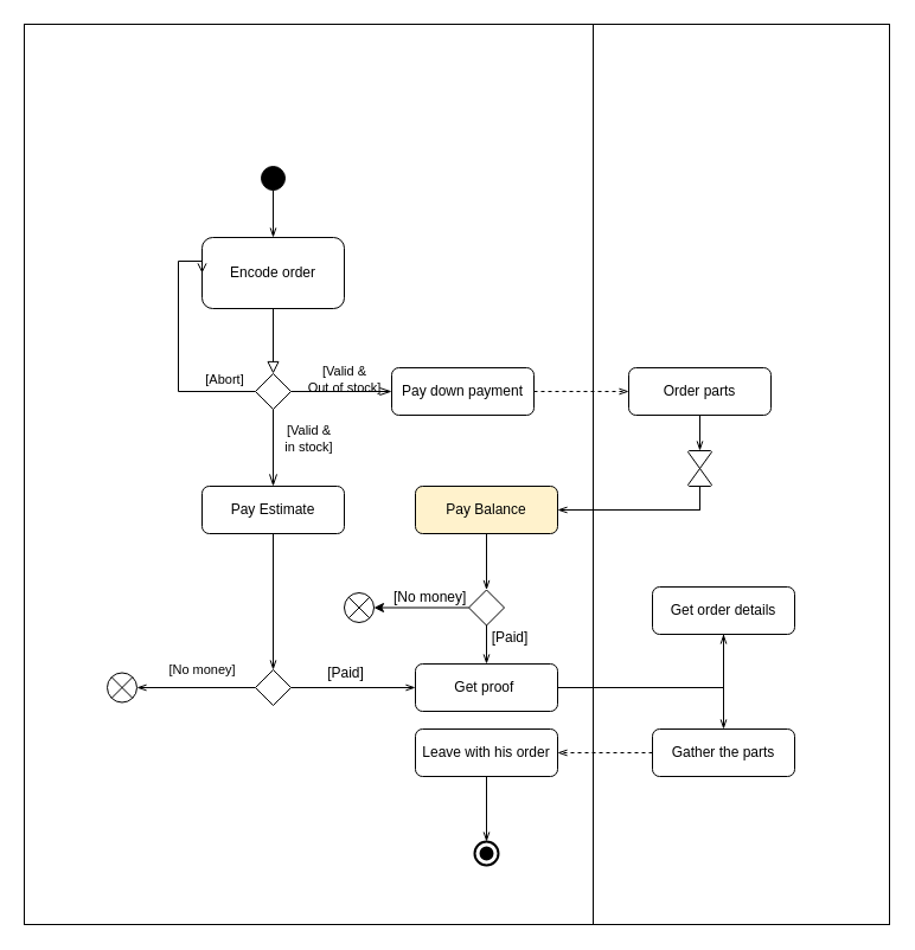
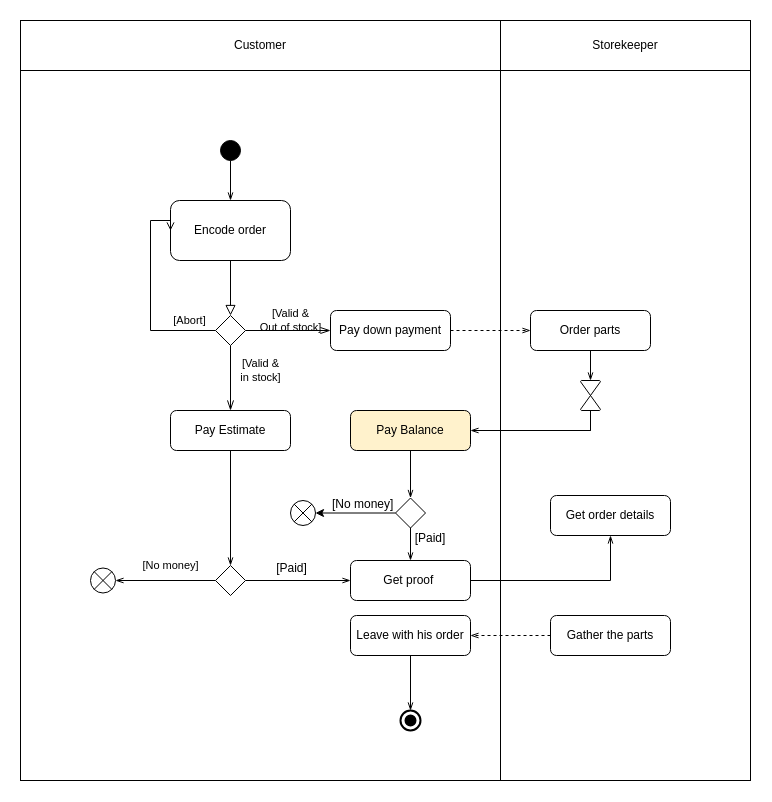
+ <mxCell id="39" value="Customer" style="rounded=0;whiteSpace=wrap;html=1;shadow=0;fillColor=#ffffff;gradientColor=none;" parent="1" vertex="1"><mxGeometry x="20" y="20" width="480" height="50" as="geometry" /></mxCell>
+ <mxCell id="40" value="Storekeeper" style="rounded=0;whiteSpace=wrap;html=1;shadow=0;fillColor=#ffffff;gradientColor=none;" parent="1" vertex="1"><mxGeometry x="500" y="20" width="250" height="50" as="geometry" /></mxCell>
- <mxCell id="25" value="" style="edgeStyle=orthogonalEdgeStyle;rounded=0;orthogonalLoop=1;jettySize=auto;html=1;endArrow=openThin;endFill=0;" parent="1" source="26" target="28" edge="1"><mxGeometry relative="1" as="geometry" /></mxCell>
